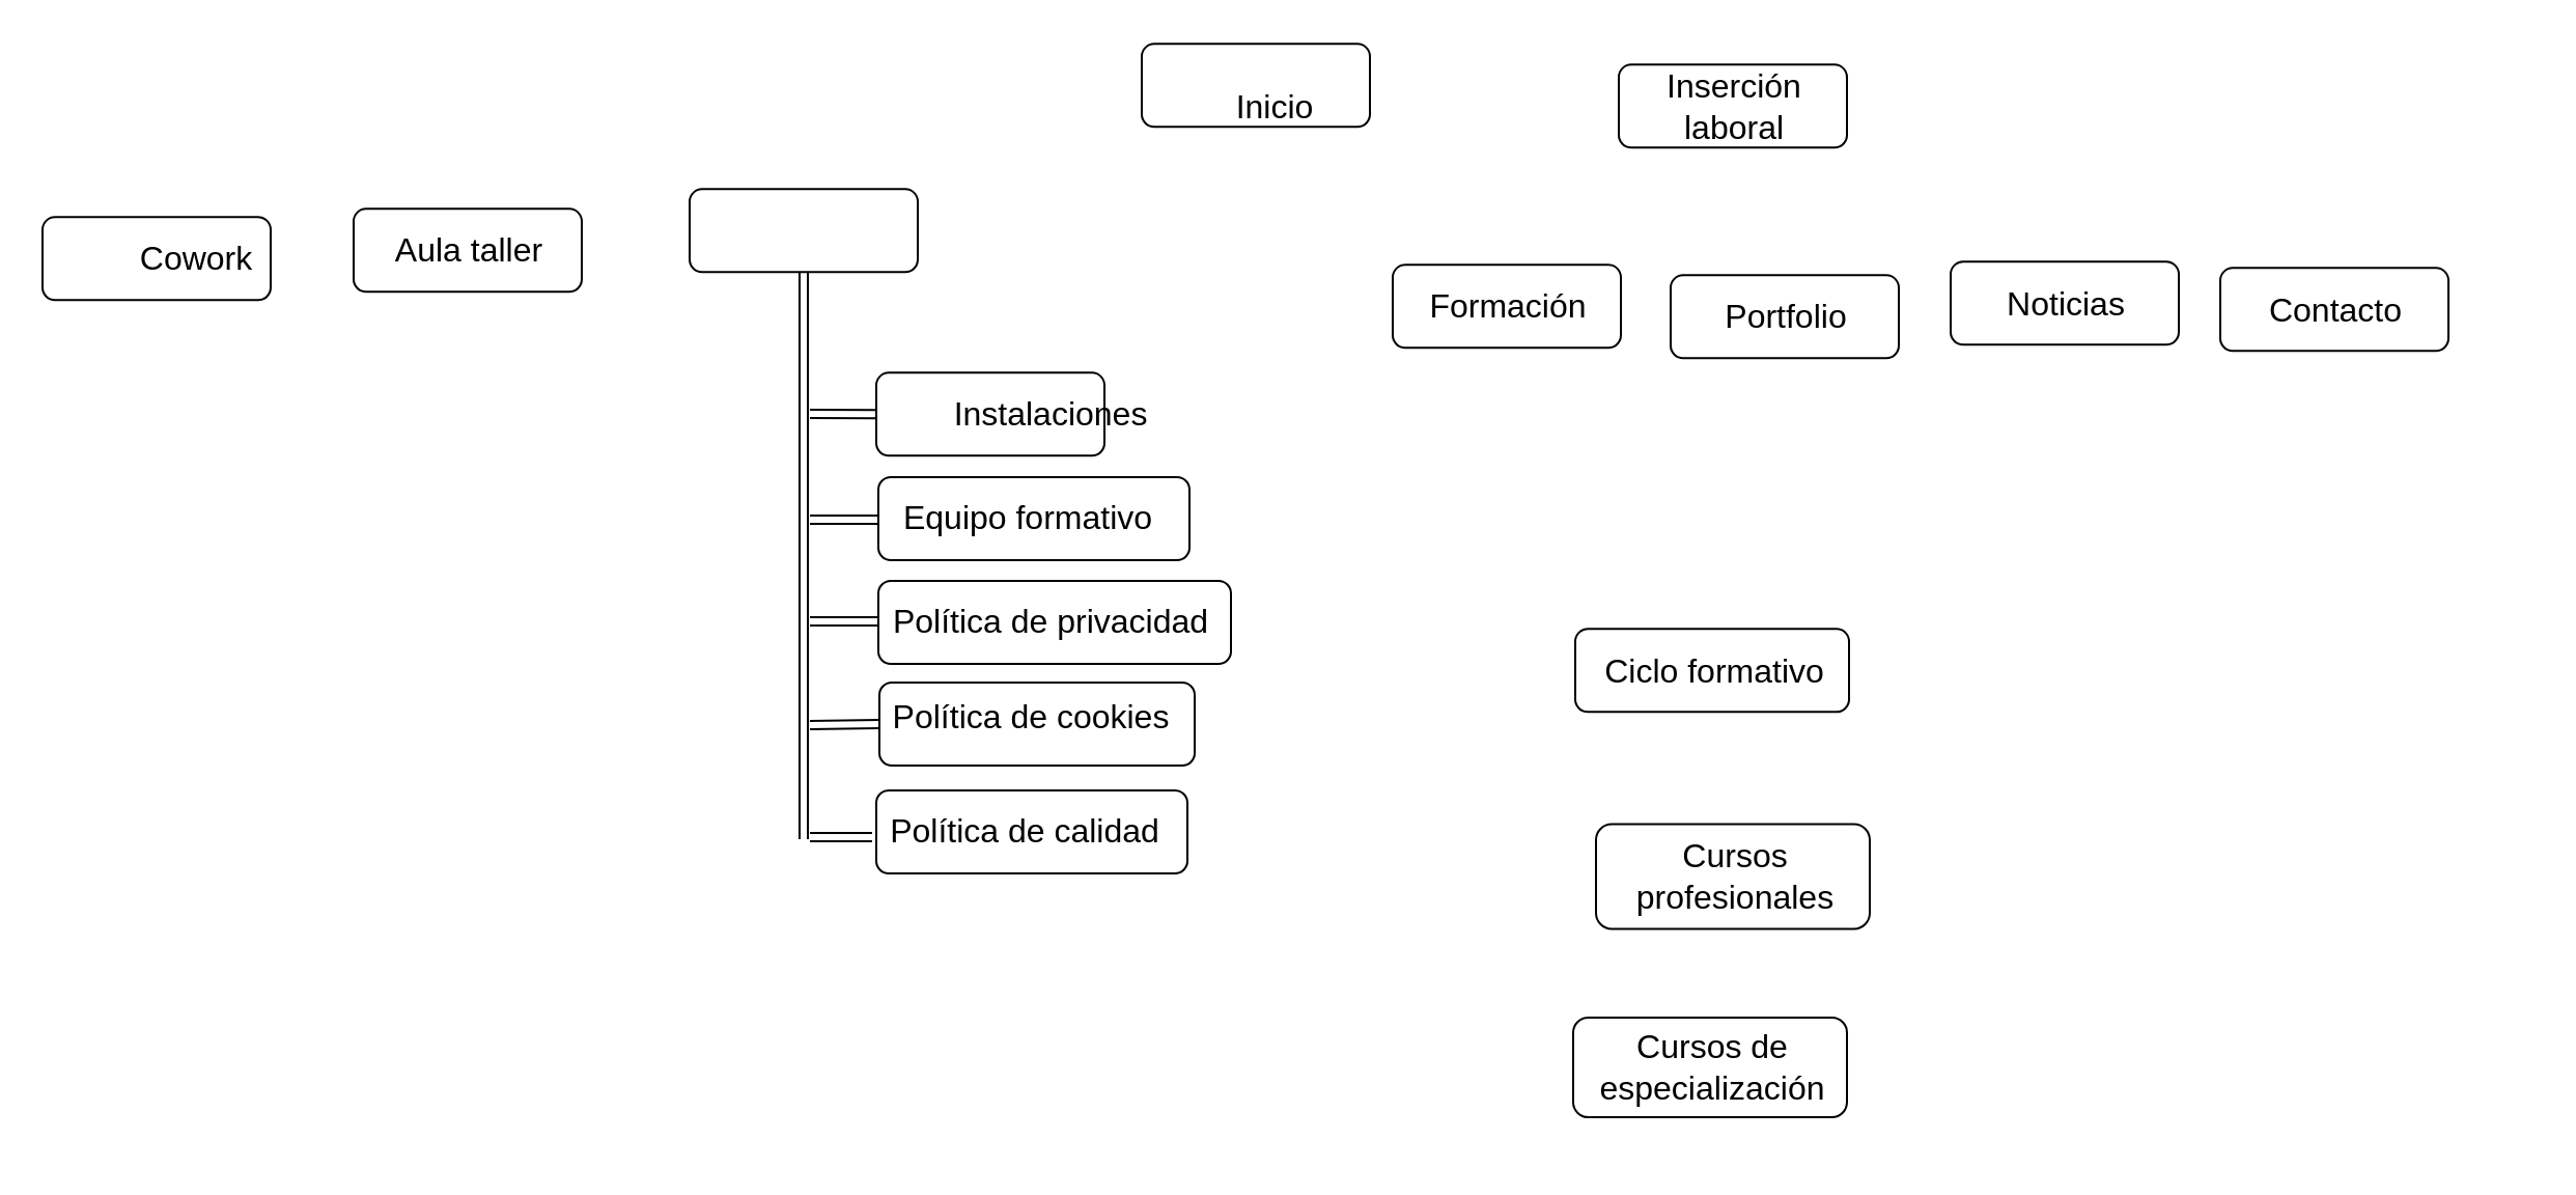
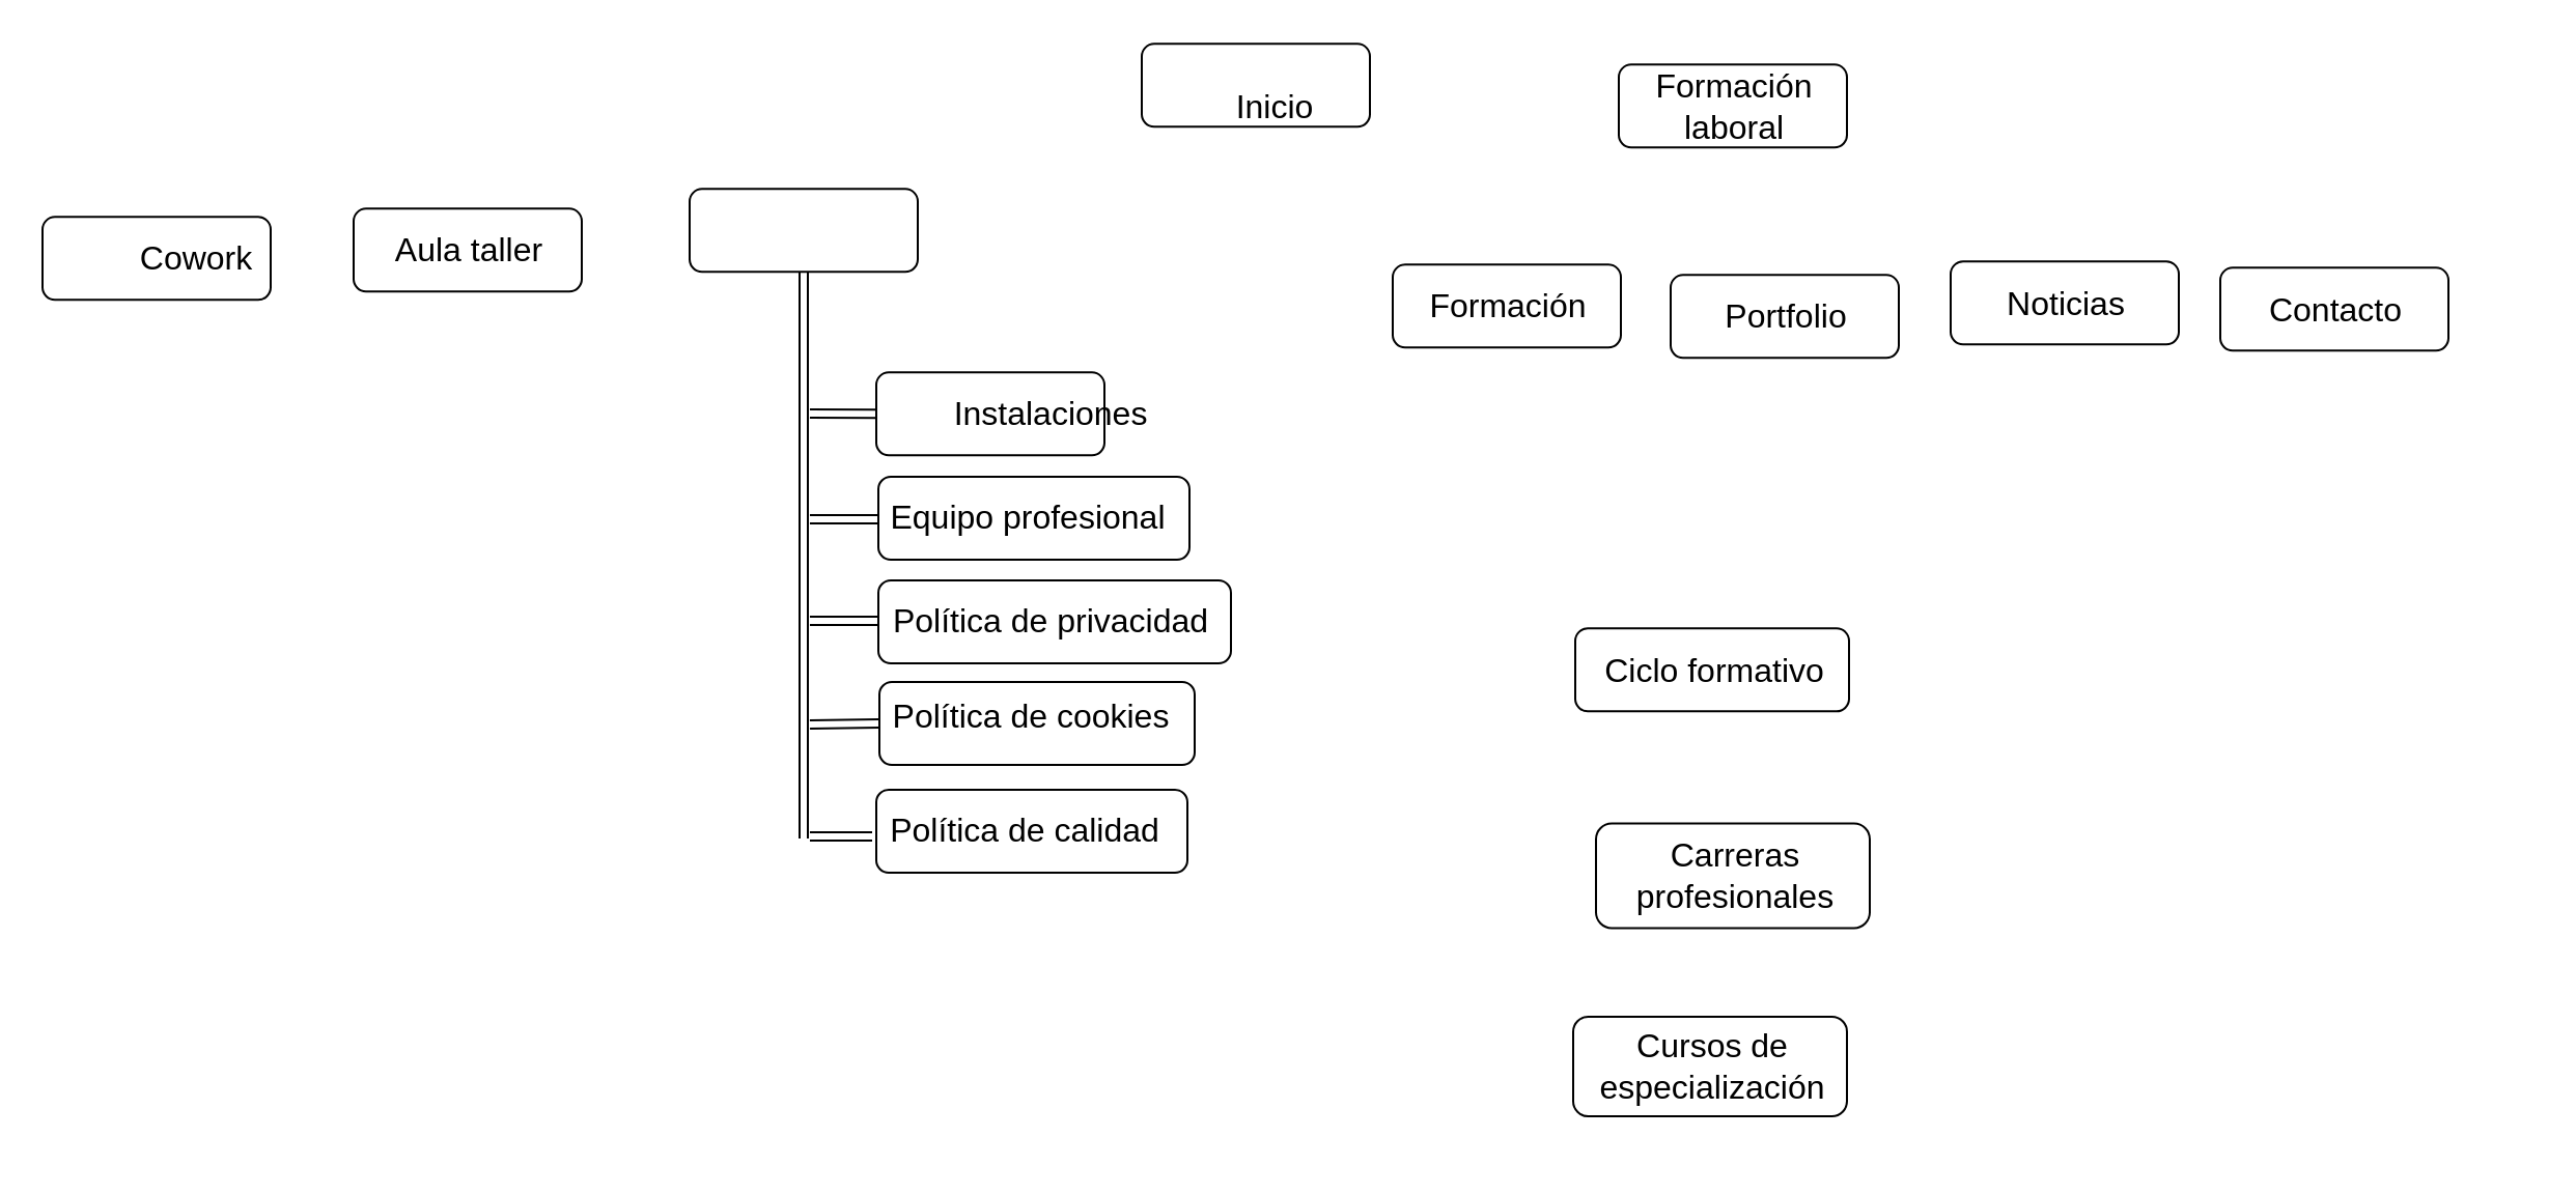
- <mxCell id="11" value="Inserción laboral" style="text;html=1;align=center;verticalAlign=middle;whiteSpace=wrap;rounded=0;fontSize=16;" vertex="1" parent="9"><mxGeometry y="13.333" width="114" height="13" as="geometry" /></mxCell>
+ <mxCell id="11" value="Formación laboral" style="text;html=1;align=center;verticalAlign=middle;whiteSpace=wrap;rounded=0;fontSize=16;" vertex="1" parent="9"><mxGeometry y="13.333" width="114" height="13" as="geometry" /></mxCell>
- <mxCell id="36" value="Equipo formativo" style="text;html=1;align=center;verticalAlign=middle;whiteSpace=wrap;rounded=0;fontSize=16;flipH=1;" vertex="1" parent="34"><mxGeometry x="59" y="10" width="151" height="13" as="geometry" /></mxCell>
+ <mxCell id="36" value="Equipo profesional" style="text;html=1;align=center;verticalAlign=middle;whiteSpace=wrap;rounded=0;fontSize=16;flipH=1;" vertex="1" parent="34"><mxGeometry x="59" y="10" width="151" height="13" as="geometry" /></mxCell>
- <mxCell id="76" value="Cursos profesionales" style="text;html=1;align=center;verticalAlign=middle;whiteSpace=wrap;rounded=0;fontSize=16;" vertex="1" parent="74"><mxGeometry x="-1.2" y="12.6" width="136.8" height="16.38" as="geometry" /></mxCell>
+ <mxCell id="76" value="Carreras profesionales" style="text;html=1;align=center;verticalAlign=middle;whiteSpace=wrap;rounded=0;fontSize=16;" vertex="1" parent="74"><mxGeometry x="-1.2" y="12.6" width="136.8" height="16.38" as="geometry" /></mxCell>
